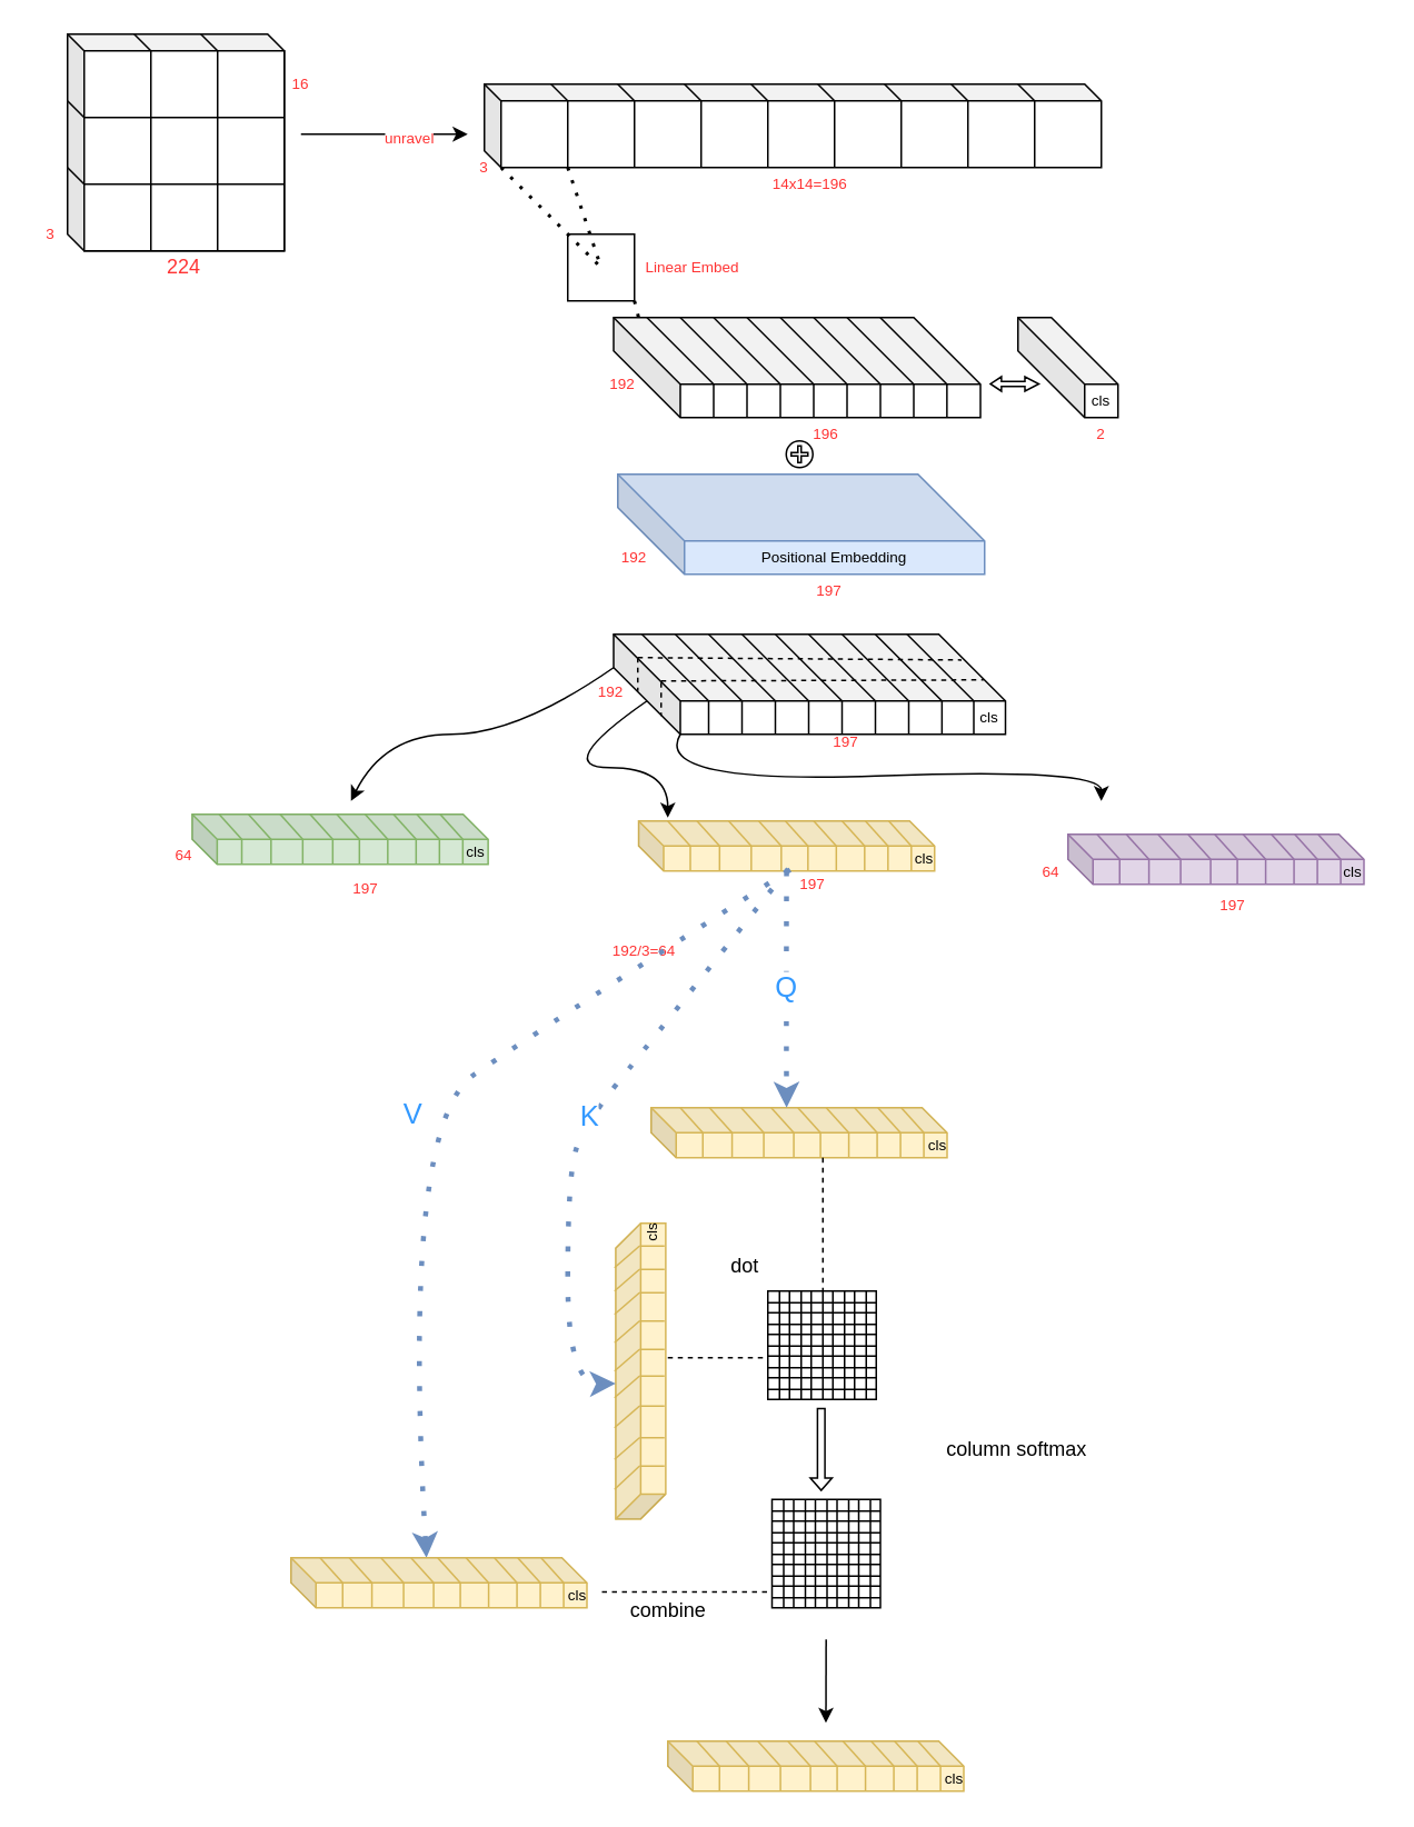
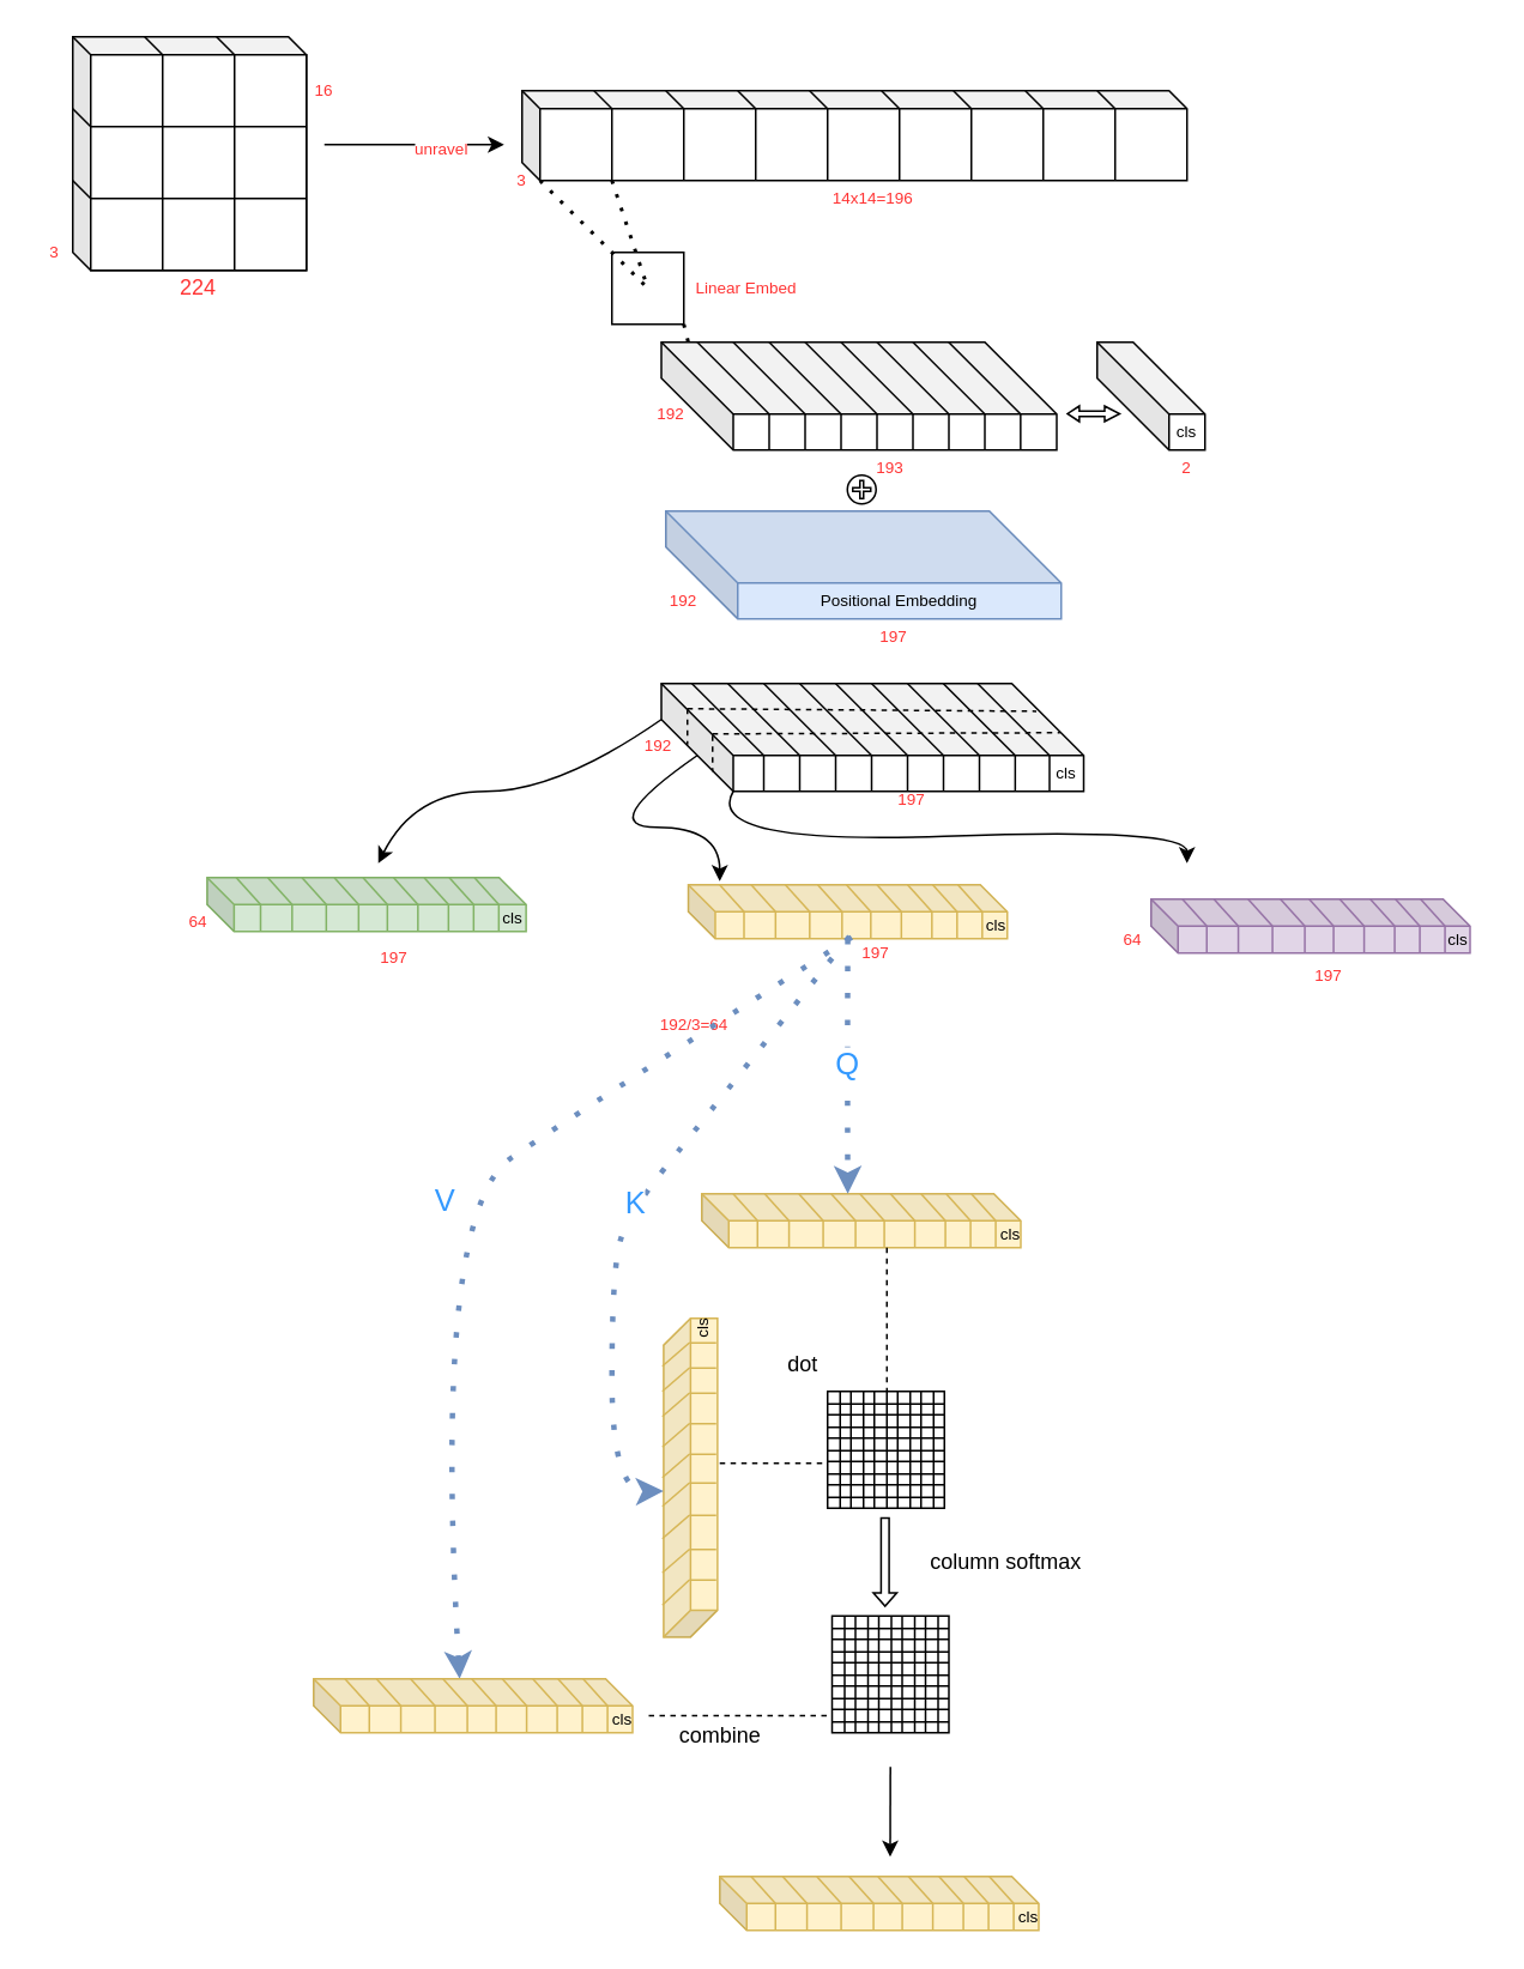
- <mxCell id="65" value="196" style="rounded=0;whiteSpace=wrap;html=1;fontSize=9;fontColor=#FF3333;strokeColor=none;fillColor=none;gradientColor=none;" parent="1" vertex="1"><mxGeometry x="485" y="250" width="20" height="20" as="geometry" /></mxCell>
+ <mxCell id="65" value="193" style="rounded=0;whiteSpace=wrap;html=1;fontSize=9;fontColor=#FF3333;strokeColor=none;fillColor=none;gradientColor=none;" parent="1" vertex="1"><mxGeometry x="485" y="250" width="20" height="20" as="geometry" /></mxCell>
- <mxCell id="488" value="column softmax" style="text;html=1;strokeColor=none;fillColor=none;align=center;verticalAlign=middle;whiteSpace=wrap;rounded=0;fontColor=default;" vertex="1" parent="1"><mxGeometry x="559" y="854" width="101" height="30" as="geometry" /></mxCell>
+ <mxCell id="488" value="column softmax" style="text;html=1;strokeColor=none;fillColor=none;align=center;verticalAlign=middle;whiteSpace=wrap;rounded=0;fontColor=default;" vertex="1" parent="1"><mxGeometry x="509" y="854" width="101" height="30" as="geometry" /></mxCell>
